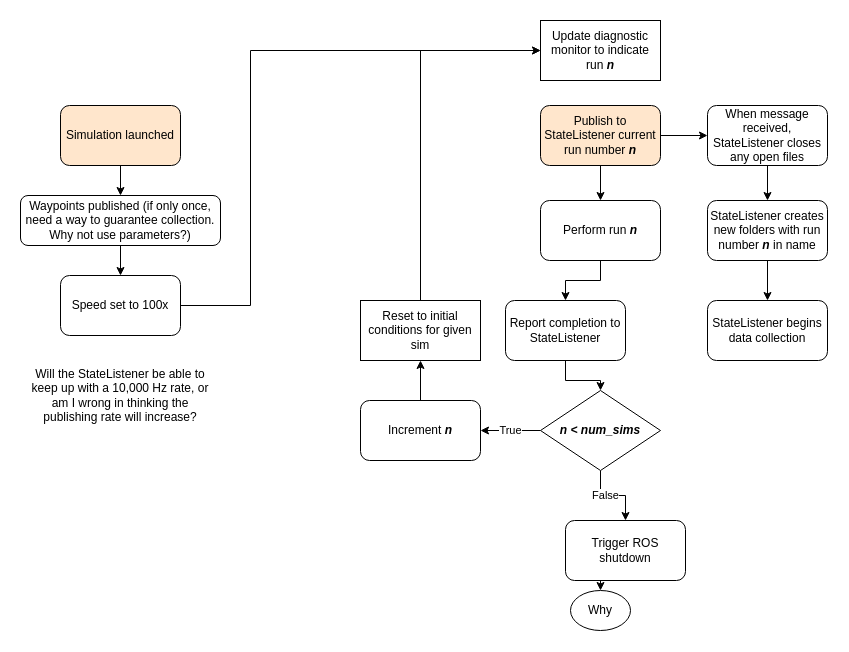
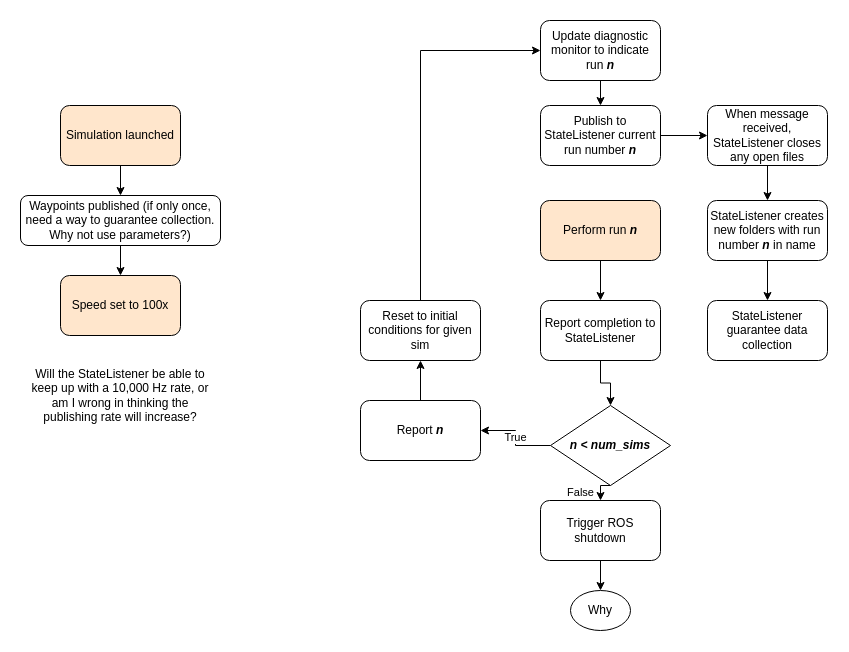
- <mxCell id="27" value="Update diagnostic monitor to indicate run &lt;b&gt;&lt;i&gt;n&lt;/i&gt;&lt;/b&gt;" style="whiteSpace=wrap;html=1;rounded=0;" parent="1" vertex="1"><mxGeometry x="540" y="20" width="120" height="60" as="geometry" /></mxCell>
+ <mxCell id="27" value="Update diagnostic monitor to indicate run &lt;b&gt;&lt;i&gt;n&lt;/i&gt;&lt;/b&gt;" style="rounded=1;whiteSpace=wrap;html=1;" parent="1" vertex="1"><mxGeometry x="540" y="20" width="120" height="60" as="geometry" /></mxCell>
- <mxCell id="24" style="edgeStyle=orthogonalEdgeStyle;rounded=0;orthogonalLoop=1;jettySize=auto;html=1;exitX=0.5;exitY=0;exitDx=0;exitDy=0;entryX=0;entryY=0.5;entryDx=0;entryDy=0;strokeWidth=1;endArrow=open;" parent="1" source="25" target="27" edge="1"><mxGeometry relative="1" as="geometry" /></mxCell>
+ <mxCell id="24" style="edgeStyle=orthogonalEdgeStyle;rounded=0;orthogonalLoop=1;jettySize=auto;html=1;exitX=0.5;exitY=0;exitDx=0;exitDy=0;entryX=0;entryY=0.5;entryDx=0;entryDy=0;strokeWidth=1;" parent="1" source="25" target="27" edge="1"><mxGeometry relative="1" as="geometry" /></mxCell>
+ <mxCell id="26" style="edgeStyle=orthogonalEdgeStyle;rounded=0;orthogonalLoop=1;jettySize=auto;html=1;exitX=0.5;exitY=1;exitDx=0;exitDy=0;entryX=0.5;entryY=0;entryDx=0;entryDy=0;strokeWidth=1;" parent="1" source="27" target="12" edge="1"><mxGeometry relative="1" as="geometry" /></mxCell>
- <mxCell id="6" style="edgeStyle=orthogonalEdgeStyle;rounded=0;orthogonalLoop=1;jettySize=auto;html=1;exitX=1;exitY=0.5;exitDx=0;exitDy=0;entryX=0;entryY=0.5;entryDx=0;entryDy=0;strokeWidth=1;" parent="1" source="7" target="27" edge="1"><mxGeometry relative="1" as="geometry"><Array as="points"><mxPoint x="250" y="305" /><mxPoint x="250" y="50" /></Array></mxGeometry></mxCell>
- <mxCell id="12" value="Publish to StateListener current run number &lt;i style=&quot;font-weight: bold;&quot;&gt;n&lt;/i&gt;" style="rounded=1;whiteSpace=wrap;html=1;fillColor=#ffe6cc;" parent="1" vertex="1"><mxGeometry x="540" y="105" width="120" height="60" as="geometry" /></mxCell>
+ <mxCell id="12" value="Publish to StateListener current run number &lt;i style=&quot;font-weight: bold;&quot;&gt;n&lt;/i&gt;" style="rounded=1;whiteSpace=wrap;html=1;" parent="1" vertex="1"><mxGeometry x="540" y="105" width="120" height="60" as="geometry" /></mxCell>
- <mxCell id="10" style="edgeStyle=orthogonalEdgeStyle;rounded=0;orthogonalLoop=1;jettySize=auto;html=1;exitX=0.5;exitY=1;exitDx=0;exitDy=0;entryX=0.5;entryY=0;entryDx=0;entryDy=0;strokeWidth=1;" parent="1" source="12" target="9" edge="1"><mxGeometry relative="1" as="geometry" /></mxCell>
- <mxCell id="9" value="Perform run &lt;i&gt;&lt;b&gt;n&lt;/b&gt;&lt;/i&gt;" style="rounded=1;whiteSpace=wrap;html=1;" parent="1" vertex="1"><mxGeometry x="540" y="200" width="120" height="60" as="geometry" /></mxCell>
+ <mxCell id="9" value="Perform run &lt;i&gt;&lt;b&gt;n&lt;/b&gt;&lt;/i&gt;" style="rounded=1;whiteSpace=wrap;html=1;fillColor=#ffe6cc;" parent="1" vertex="1"><mxGeometry x="540" y="200" width="120" height="60" as="geometry" /></mxCell>
- <mxCell id="7" value="Speed set to 100x" style="rounded=1;whiteSpace=wrap;html=1;" parent="1" vertex="1"><mxGeometry x="60" y="275" width="120" height="60" as="geometry" /></mxCell>
+ <mxCell id="7" value="Speed set to 100x" style="rounded=1;whiteSpace=wrap;html=1;fillColor=#ffe6cc;" parent="1" vertex="1"><mxGeometry x="60" y="275" width="120" height="60" as="geometry" /></mxCell>
- <mxCell id="25" value="Reset to initial conditions for given sim" style="whiteSpace=wrap;html=1;rounded=0;" parent="1" vertex="1"><mxGeometry x="360" y="300" width="120" height="60" as="geometry" /></mxCell>
+ <mxCell id="25" value="Reset to initial conditions for given sim" style="rounded=1;whiteSpace=wrap;html=1;" parent="1" vertex="1"><mxGeometry x="360" y="300" width="120" height="60" as="geometry" /></mxCell>
- <mxCell id="18" value="Report completion to StateListener" style="rounded=1;whiteSpace=wrap;html=1;" parent="1" vertex="1"><mxGeometry x="505" y="300" width="120" height="60" as="geometry" /></mxCell>
+ <mxCell id="18" value="Report completion to StateListener" style="rounded=1;whiteSpace=wrap;html=1;" parent="1" vertex="1"><mxGeometry x="540" y="300" width="120" height="60" as="geometry" /></mxCell>
- <mxCell id="15" value="StateListener begins data collection" style="rounded=1;whiteSpace=wrap;html=1;" parent="1" vertex="1"><mxGeometry x="707" y="300" width="120" height="60" as="geometry" /></mxCell>
+ <mxCell id="15" value="StateListener guarantee data collection" style="rounded=1;whiteSpace=wrap;html=1;" parent="1" vertex="1"><mxGeometry x="707" y="300" width="120" height="60" as="geometry" /></mxCell>
- <mxCell id="23" value="Increment &lt;b&gt;&lt;i&gt;n&lt;/i&gt;&lt;/b&gt;" style="rounded=1;whiteSpace=wrap;html=1;" parent="1" vertex="1"><mxGeometry x="360" y="400" width="120" height="60" as="geometry" /></mxCell>
+ <mxCell id="23" value="Report &lt;b&gt;&lt;i&gt;n&lt;/i&gt;&lt;/b&gt;" style="rounded=1;whiteSpace=wrap;html=1;" parent="1" vertex="1"><mxGeometry x="360" y="400" width="120" height="60" as="geometry" /></mxCell>
- <mxCell id="21" value="&lt;b&gt;&lt;i&gt;n &amp;lt; num_sims&lt;/i&gt;&lt;/b&gt;" style="rhombus;whiteSpace=wrap;html=1;" parent="1" vertex="1"><mxGeometry x="540" y="390" width="120" height="80" as="geometry" /></mxCell>
+ <mxCell id="21" value="&lt;b&gt;&lt;i&gt;n &amp;lt; num_sims&lt;/i&gt;&lt;/b&gt;" style="rhombus;whiteSpace=wrap;html=1;" parent="1" vertex="1"><mxGeometry x="550" y="405" width="120" height="80" as="geometry" /></mxCell>
- <mxCell id="30" value="Trigger ROS shutdown" style="rounded=1;whiteSpace=wrap;html=1;" parent="1" vertex="1"><mxGeometry x="565" y="520" width="120" height="60" as="geometry" /></mxCell>
+ <mxCell id="30" value="Trigger ROS shutdown" style="rounded=1;whiteSpace=wrap;html=1;" parent="1" vertex="1"><mxGeometry x="540" y="500" width="120" height="60" as="geometry" /></mxCell>
